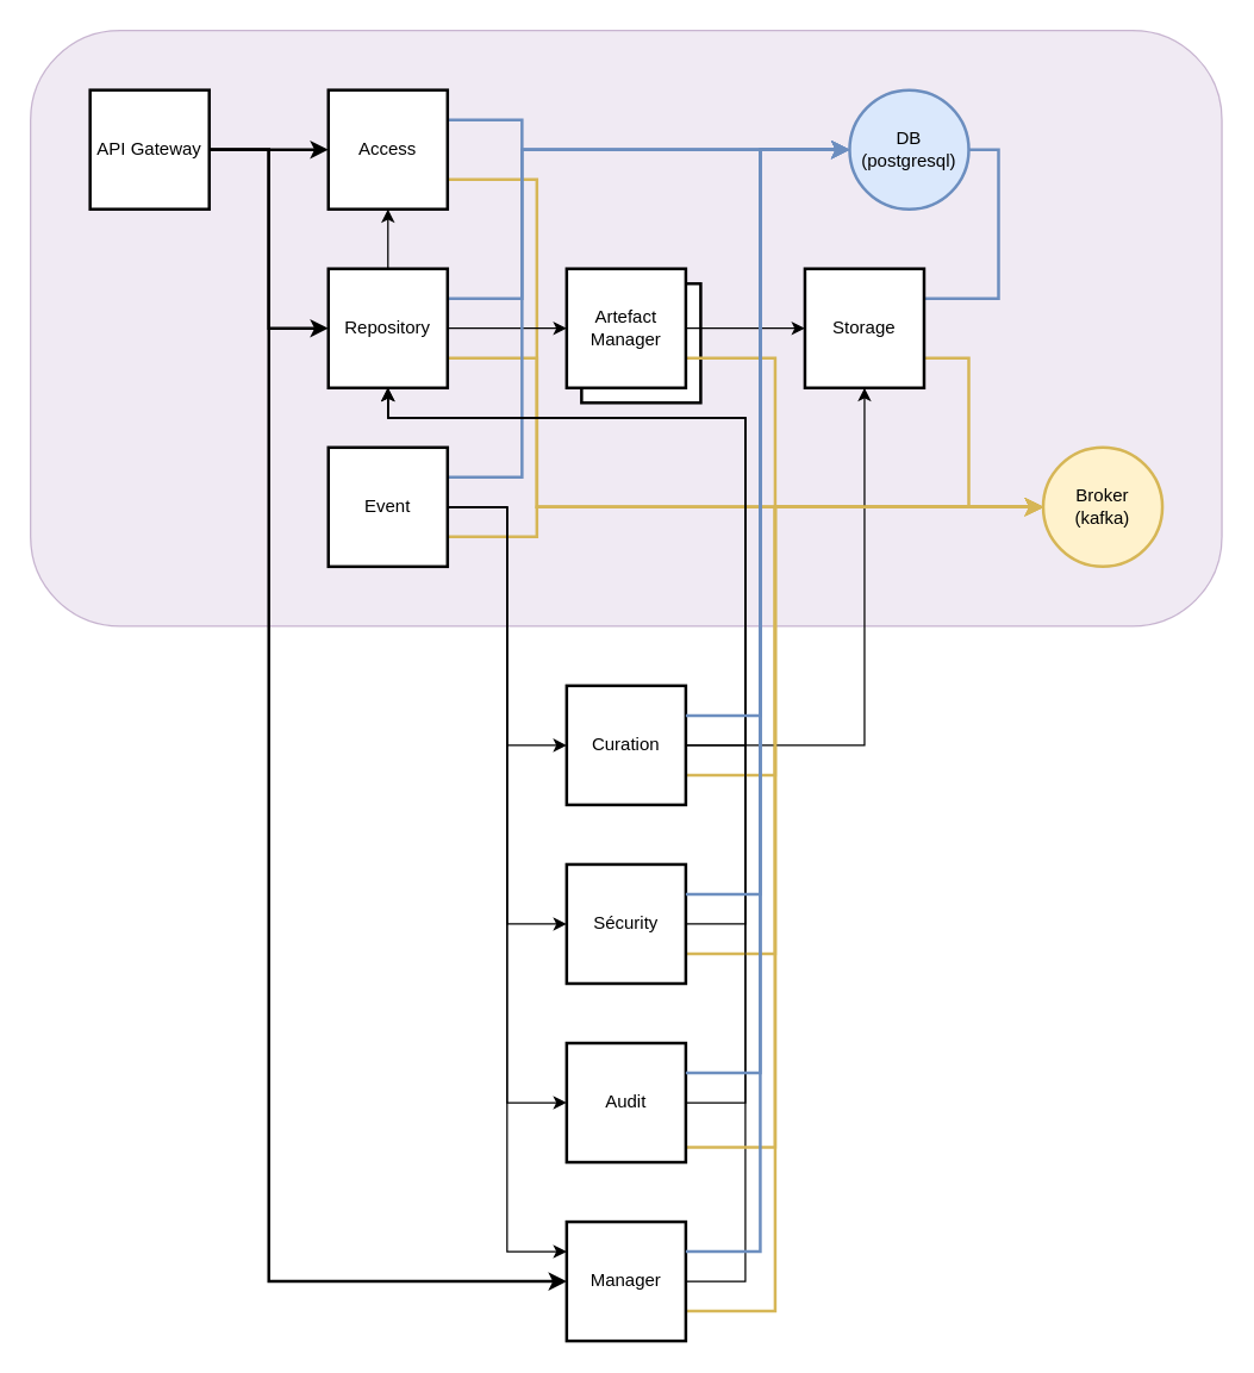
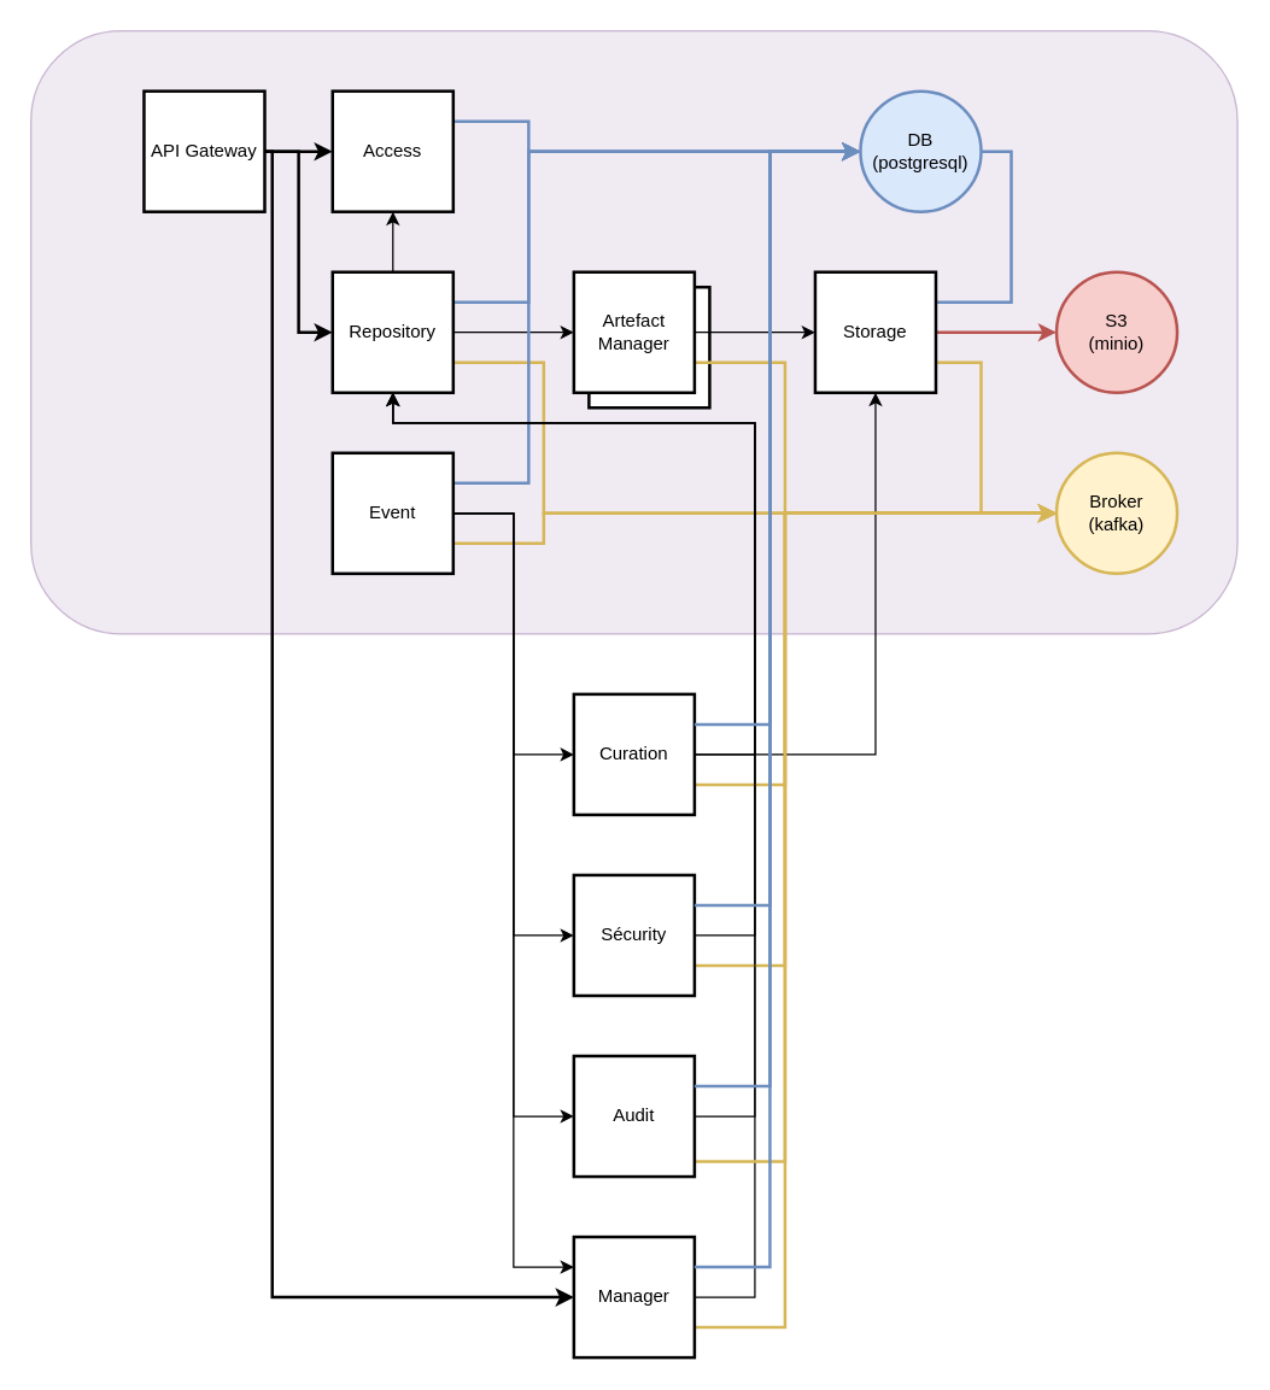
- <mxCell id="7" value="API Gateway" style="whiteSpace=wrap;html=1;aspect=fixed;strokeWidth=2;" vertex="1" parent="1"><mxGeometry x="60" y="60" width="80" height="80" as="geometry" /></mxCell>
+ <mxCell id="7" value="API Gateway" style="whiteSpace=wrap;html=1;aspect=fixed;strokeWidth=2;" vertex="1" parent="1"><mxGeometry x="95" y="60" width="80" height="80" as="geometry" /></mxCell>
- <mxCell id="9" style="edgeStyle=orthogonalEdgeStyle;rounded=0;orthogonalLoop=1;jettySize=auto;html=1;fillColor=#fff2cc;strokeColor=#d6b656;strokeWidth=2;entryX=0;entryY=0.5;entryDx=0;entryDy=0;" edge="1" parent="1" source="10" target="32"><mxGeometry relative="1" as="geometry"><mxPoint x="700" y="340" as="targetPoint" /><Array as="points"><mxPoint x="360" y="120" /><mxPoint x="360" y="340" /></Array></mxGeometry></mxCell>
+ <mxCell id="26" value="" style="edgeStyle=orthogonalEdgeStyle;rounded=0;orthogonalLoop=1;jettySize=auto;html=1;fillColor=#f8cecc;strokeColor=#b85450;strokeWidth=2;" edge="1" parent="1" source="29" target="30"><mxGeometry relative="1" as="geometry" /></mxCell>
+ <mxCell id="30" value="S3&lt;div&gt;(minio)&lt;/div&gt;" style="ellipse;whiteSpace=wrap;html=1;aspect=fixed;fillColor=#f8cecc;strokeColor=#b85450;strokeWidth=2;" vertex="1" parent="1"><mxGeometry x="700" y="180" width="80" height="80" as="geometry" /></mxCell>
